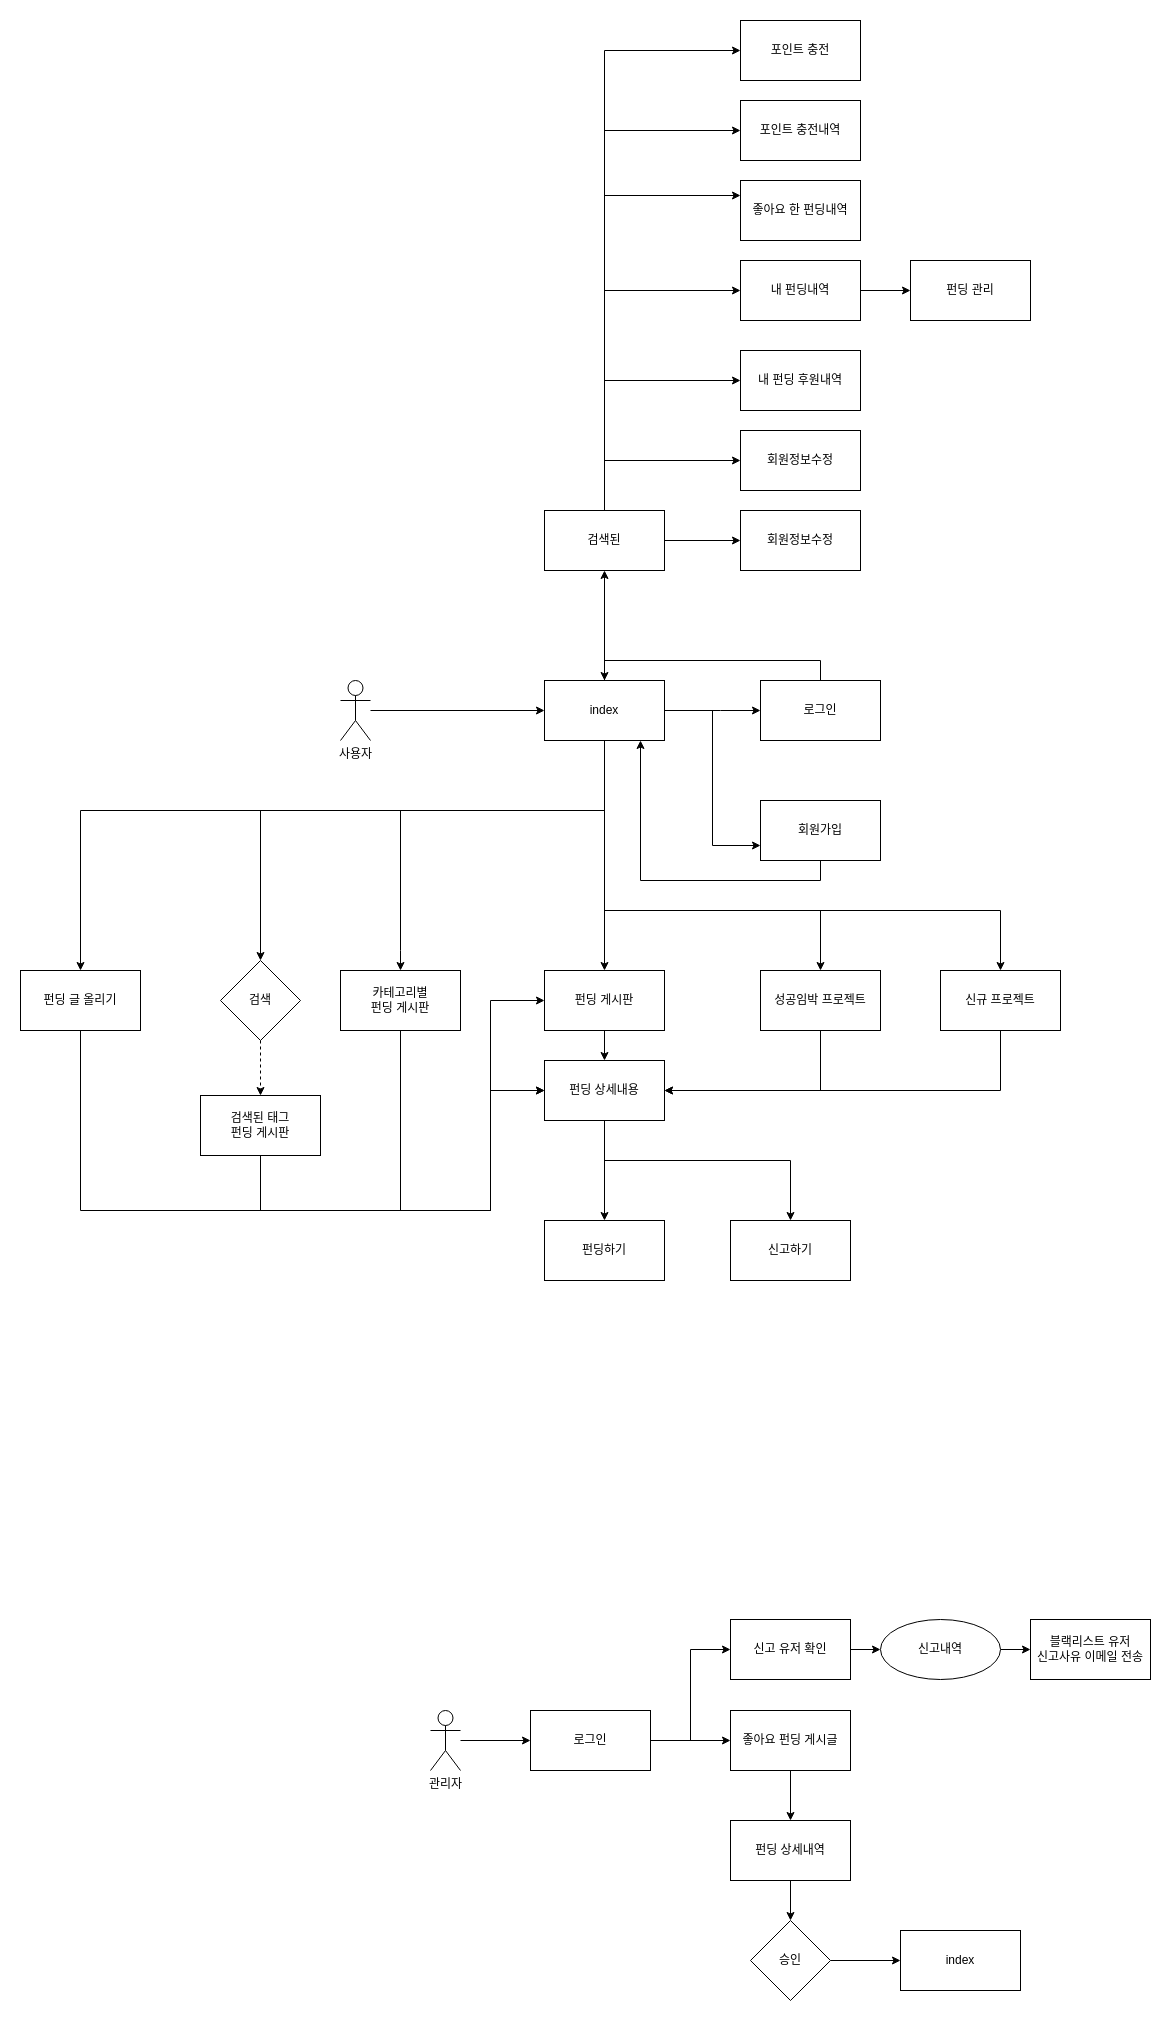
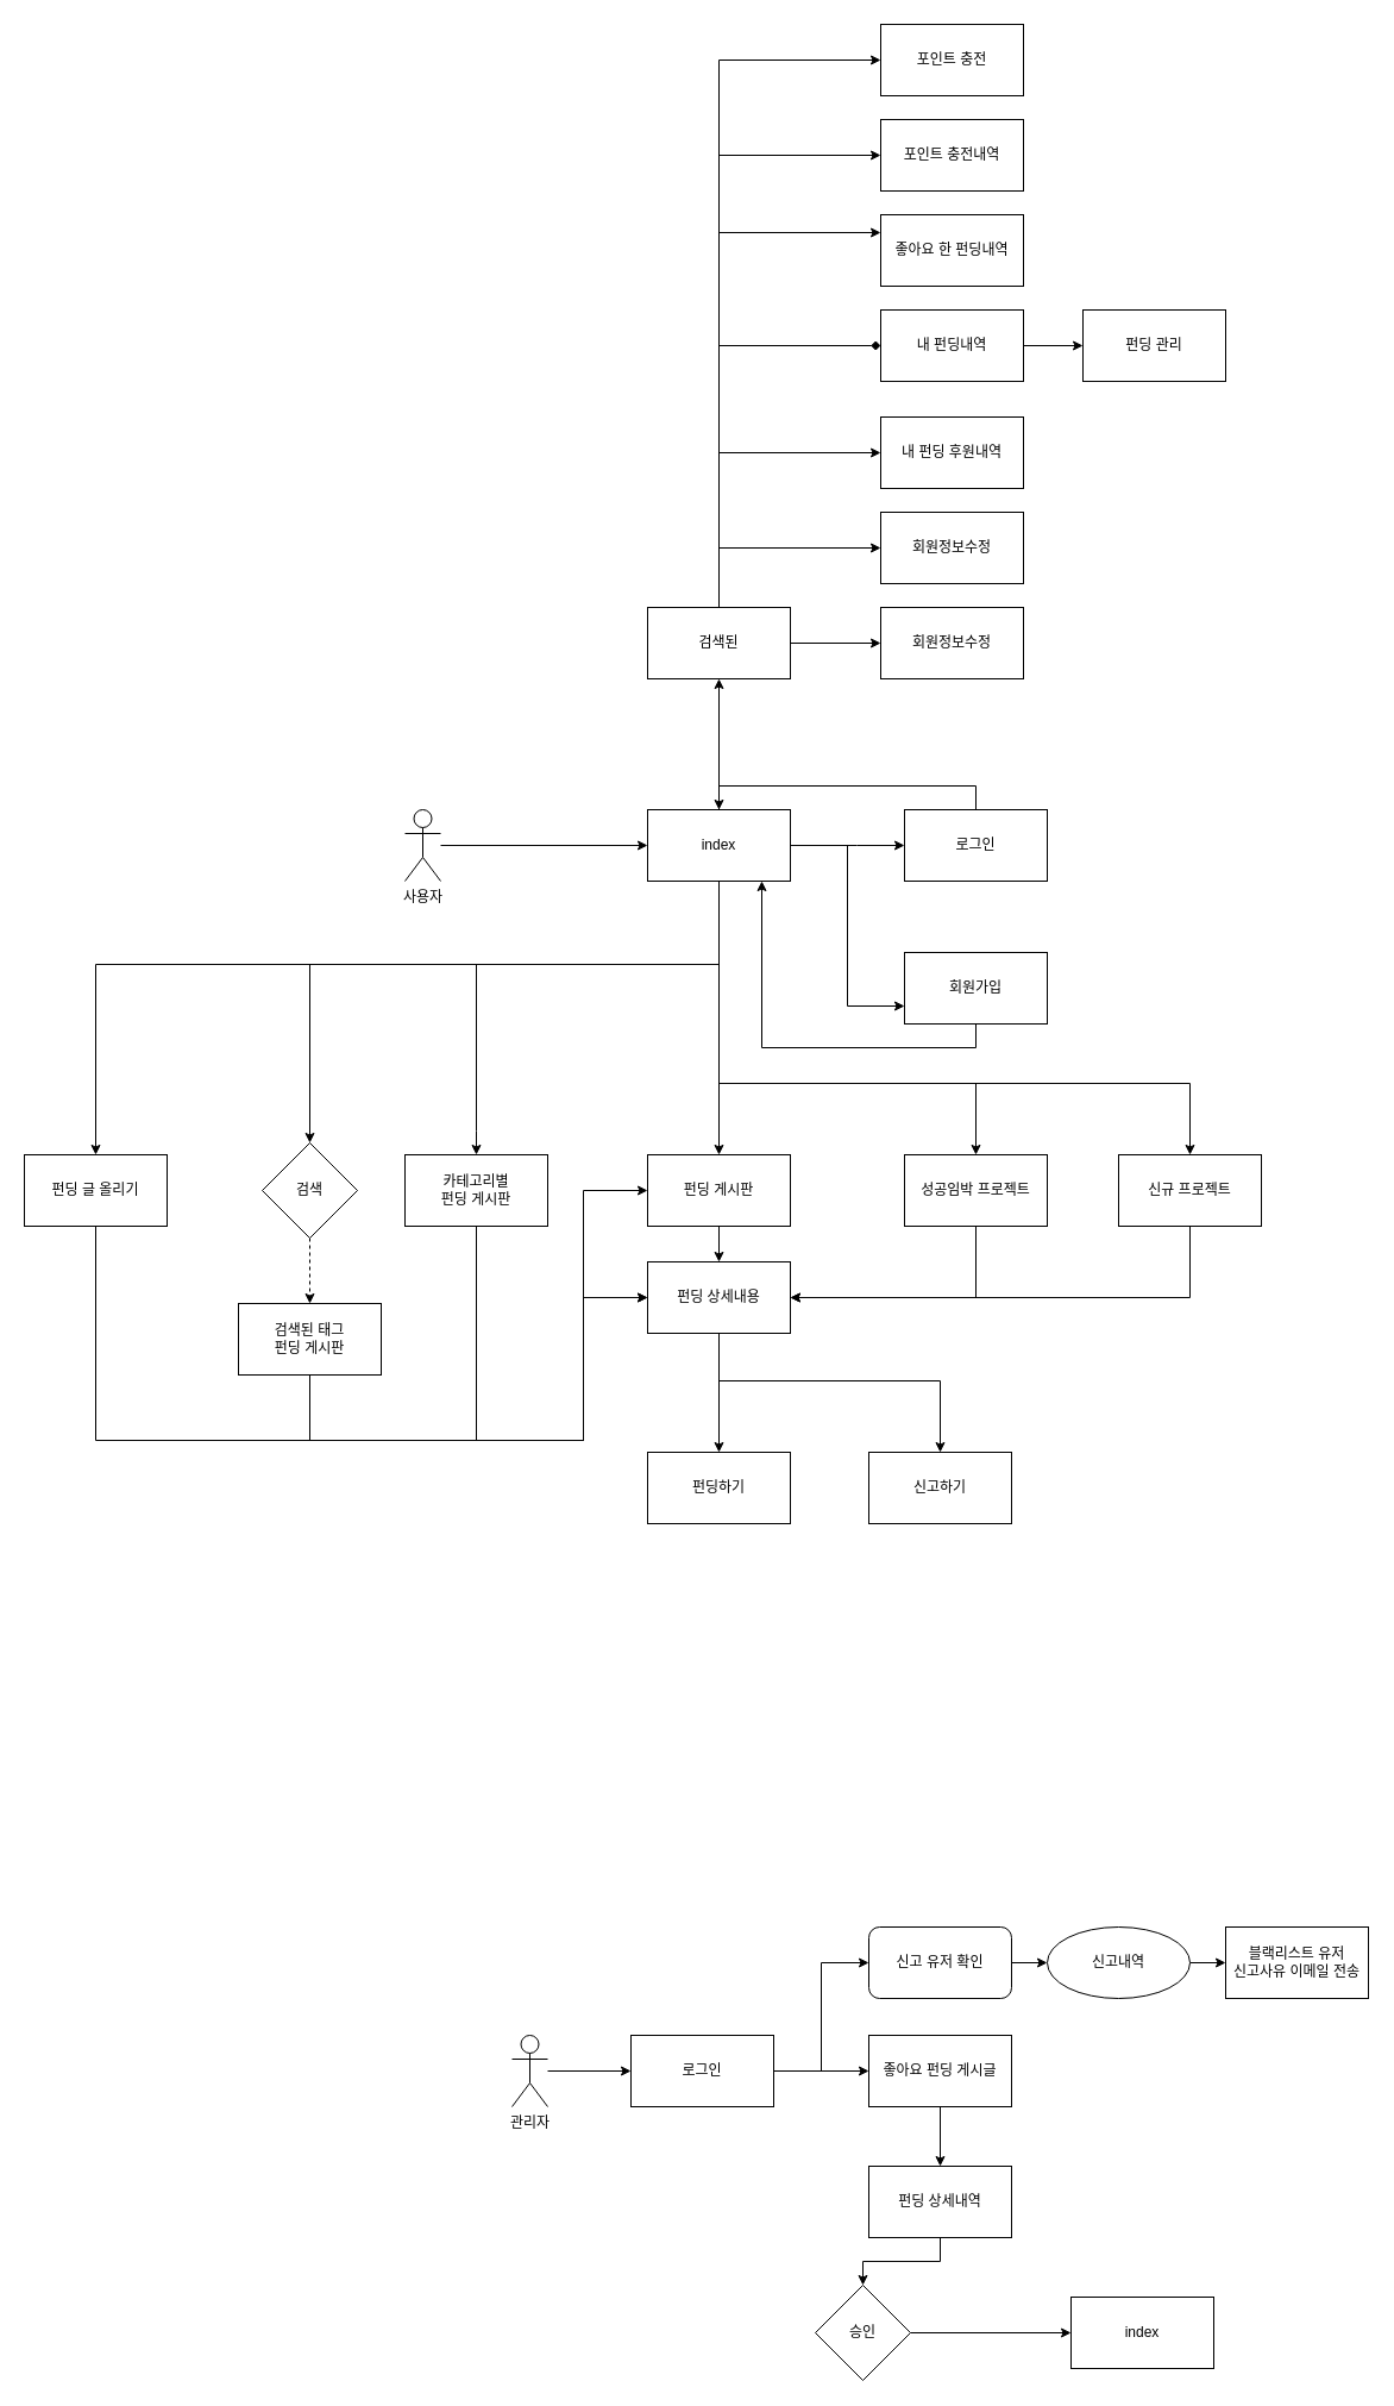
- <mxCell id="21" style="edgeStyle=orthogonalEdgeStyle;rounded=0;orthogonalLoop=1;jettySize=auto;html=1;entryX=0;entryY=0.5;entryDx=0;entryDy=0;" edge="1" parent="1" source="25" target="30"><mxGeometry relative="1" as="geometry"><Array as="points"><mxPoint x="604" y="290" /></Array></mxGeometry></mxCell>
+ <mxCell id="21" style="edgeStyle=orthogonalEdgeStyle;rounded=0;orthogonalLoop=1;jettySize=auto;html=1;entryX=0;entryY=0.5;entryDx=0;entryDy=0;endArrow=diamond;" edge="1" parent="1" source="25" target="30"><mxGeometry relative="1" as="geometry"><Array as="points"><mxPoint x="604" y="290" /></Array></mxGeometry></mxCell>
- <mxCell id="66" value="신고 유저 확인&lt;br&gt;" style="rounded=0;whiteSpace=wrap;html=1;" vertex="1" parent="1"><mxGeometry x="730" y="1619" width="120" height="60" as="geometry" /></mxCell>
+ <mxCell id="66" value="신고 유저 확인&lt;br&gt;" style="whiteSpace=wrap;html=1;rounded=1;" vertex="1" parent="1"><mxGeometry x="730" y="1619" width="120" height="60" as="geometry" /></mxCell>
- <mxCell id="63" value="승인" style="rhombus;whiteSpace=wrap;html=1;" vertex="1" parent="1"><mxGeometry x="750" y="1920" width="80" height="80" as="geometry" /></mxCell>
+ <mxCell id="63" value="승인" style="rhombus;whiteSpace=wrap;html=1;" vertex="1" parent="1"><mxGeometry x="685" y="1920" width="80" height="80" as="geometry" /></mxCell>
